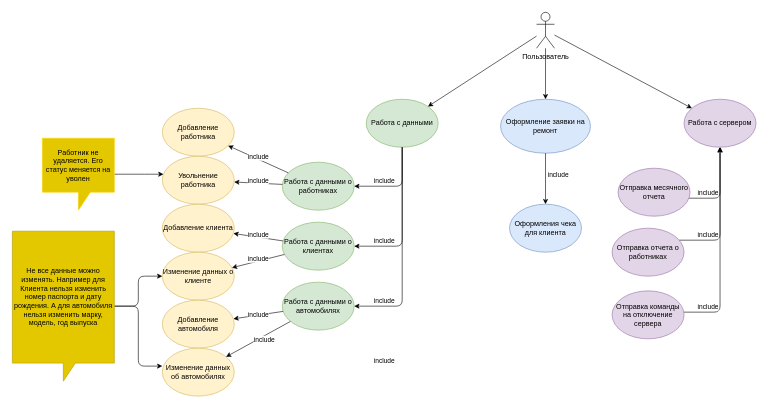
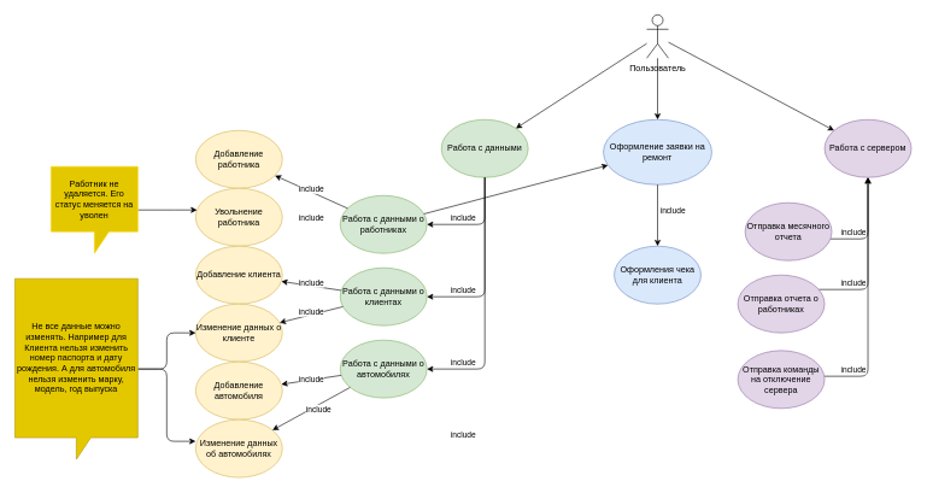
- <mxCell id="22" value="" style="endArrow=classic;html=1;shadow=0;strokeColor=#000000;" parent="1" source="7" target="17" edge="1"><mxGeometry width="50" height="50" relative="1" as="geometry"><mxPoint x="720" y="460" as="sourcePoint" /><mxPoint x="770" y="410" as="targetPoint" /></mxGeometry></mxCell>
+ <mxCell id="22" value="" style="endArrow=classic;html=1;shadow=0;strokeColor=#000000;" parent="1" source="7" target="3" edge="1"><mxGeometry width="50" height="50" relative="1" as="geometry"><mxPoint x="720" y="460" as="sourcePoint" /><mxPoint x="770" y="410" as="targetPoint" /></mxGeometry></mxCell>
